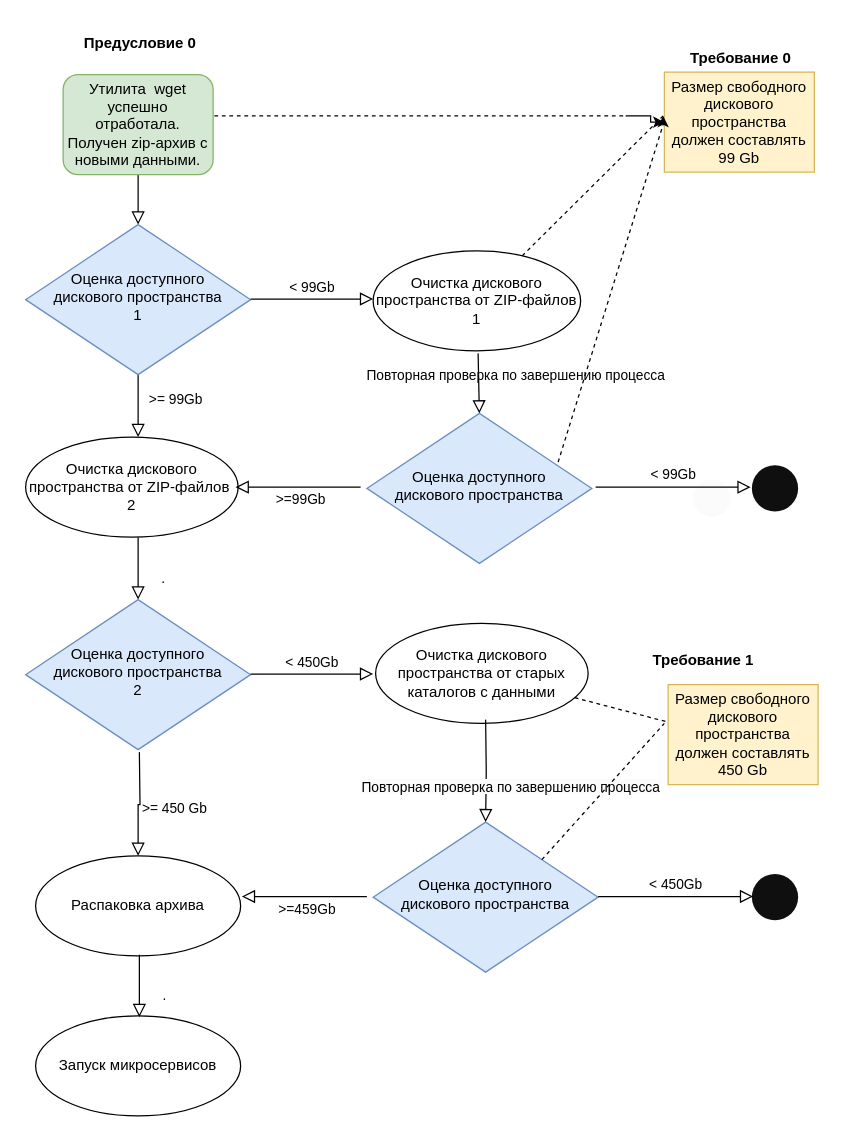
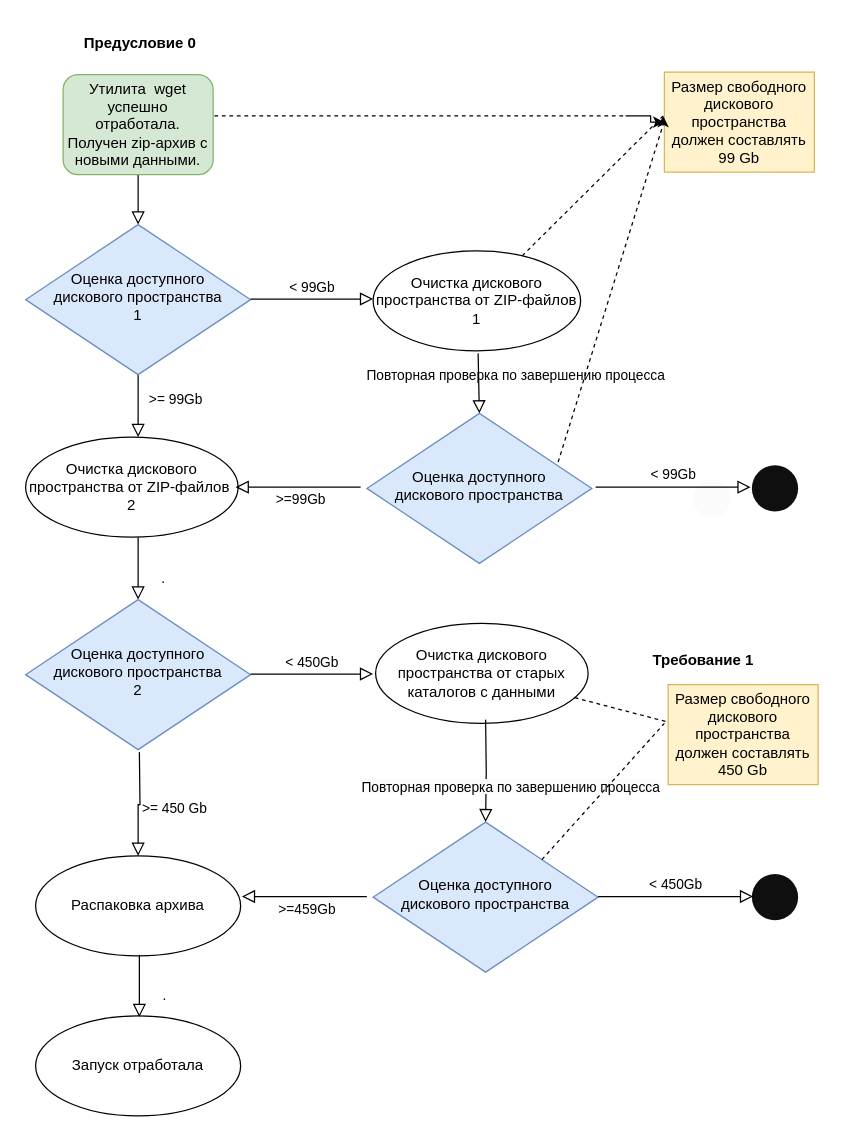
- <mxCell id="8" value="&lt;b&gt;Требование 0&lt;/b&gt;" style="text;whiteSpace=wrap;html=1;" vertex="1" parent="1"><mxGeometry x="550" y="32" width="100" height="20" as="geometry" /></mxCell>
- <mxCell id="38" value="Запуск микросервисов" style="ellipse;whiteSpace=wrap;html=1;direction=west;" vertex="1" parent="1"><mxGeometry x="28" y="812" width="164" height="80" as="geometry" /></mxCell>
+ <mxCell id="38" value="Запуск отработала" style="ellipse;whiteSpace=wrap;html=1;direction=west;" vertex="1" parent="1"><mxGeometry x="28" y="812" width="164" height="80" as="geometry" /></mxCell>
